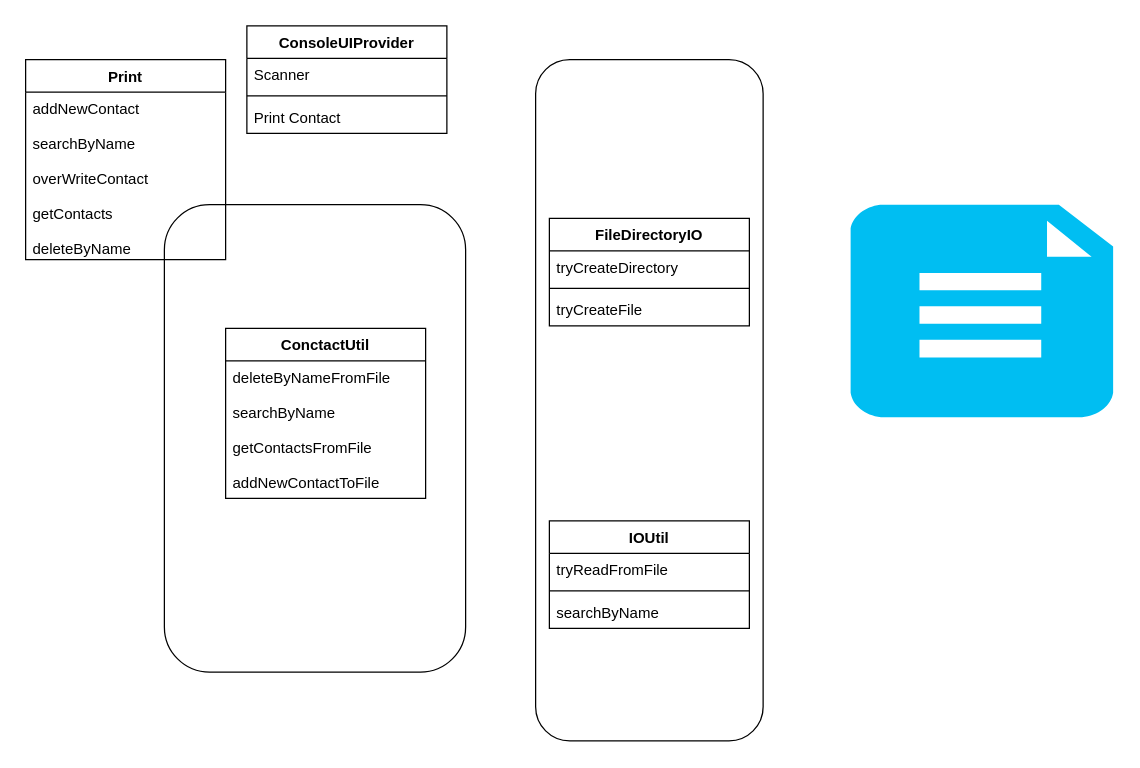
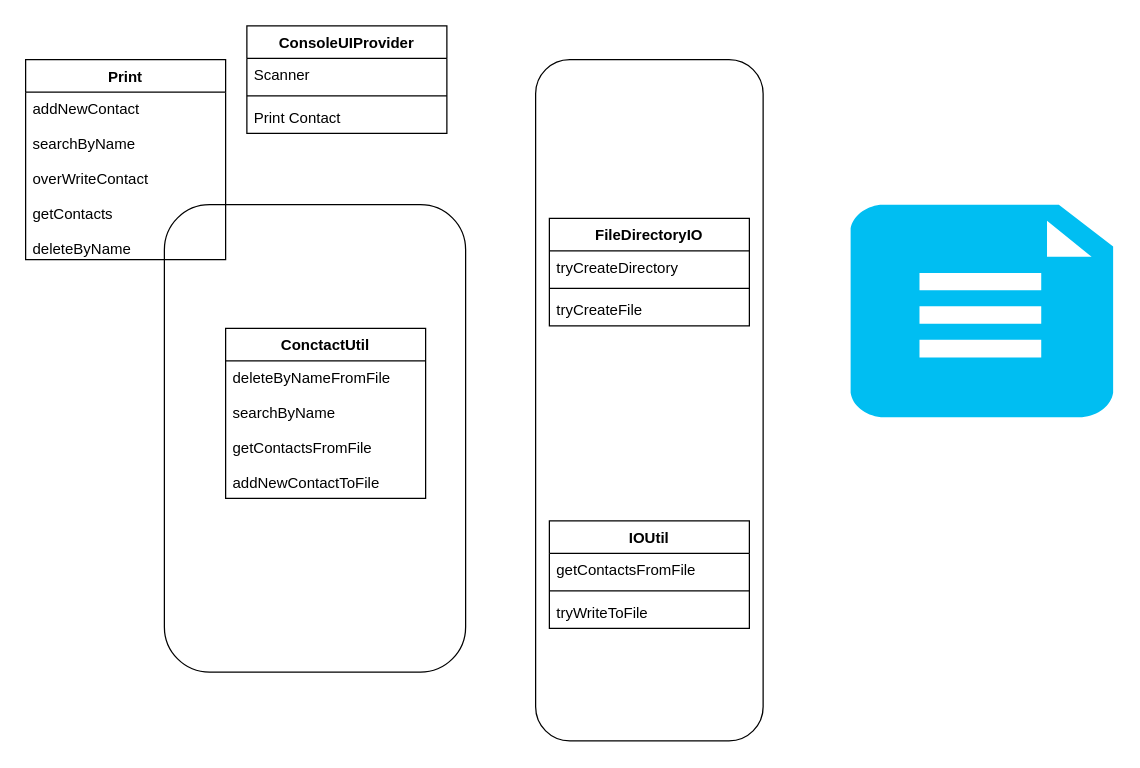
- <mxCell id="6" value="tryReadFromFile" style="text;strokeColor=none;fillColor=none;align=left;verticalAlign=top;spacingLeft=4;spacingRight=4;overflow=hidden;rotatable=0;points=[[0,0.5],[1,0.5]];portConstraint=eastwest;" parent="5" vertex="1"><mxGeometry y="26" width="160" height="26" as="geometry" /></mxCell>
+ <mxCell id="6" value="getContactsFromFile" style="text;strokeColor=none;fillColor=none;align=left;verticalAlign=top;spacingLeft=4;spacingRight=4;overflow=hidden;rotatable=0;points=[[0,0.5],[1,0.5]];portConstraint=eastwest;" parent="5" vertex="1"><mxGeometry y="26" width="160" height="26" as="geometry" /></mxCell>
- <mxCell id="8" value="searchByName" style="text;strokeColor=none;fillColor=none;align=left;verticalAlign=top;spacingLeft=4;spacingRight=4;overflow=hidden;rotatable=0;points=[[0,0.5],[1,0.5]];portConstraint=eastwest;" parent="5" vertex="1"><mxGeometry y="60" width="160" height="26" as="geometry" /></mxCell>
+ <mxCell id="8" value="tryWriteToFile" style="text;strokeColor=none;fillColor=none;align=left;verticalAlign=top;spacingLeft=4;spacingRight=4;overflow=hidden;rotatable=0;points=[[0,0.5],[1,0.5]];portConstraint=eastwest;" parent="5" vertex="1"><mxGeometry y="60" width="160" height="26" as="geometry" /></mxCell>
